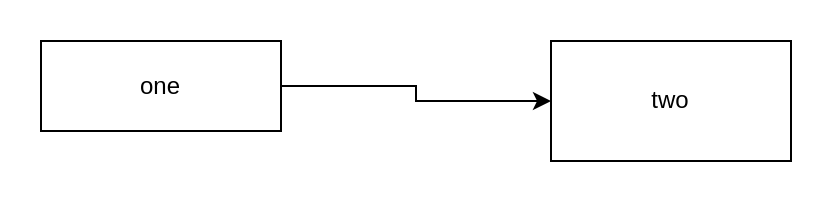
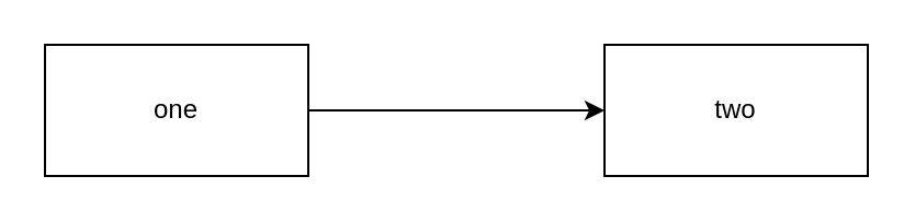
- <mxCell id="3" value="one" style="rounded=0;whiteSpace=wrap;html=1;" vertex="1" parent="1"><mxGeometry x="20" y="20" width="120" height="45" as="geometry" /></mxCell>
+ <mxCell id="3" value="one" style="rounded=0;whiteSpace=wrap;html=1;" vertex="1" parent="1"><mxGeometry x="20" y="20" width="120" height="60" as="geometry" /></mxCell>
